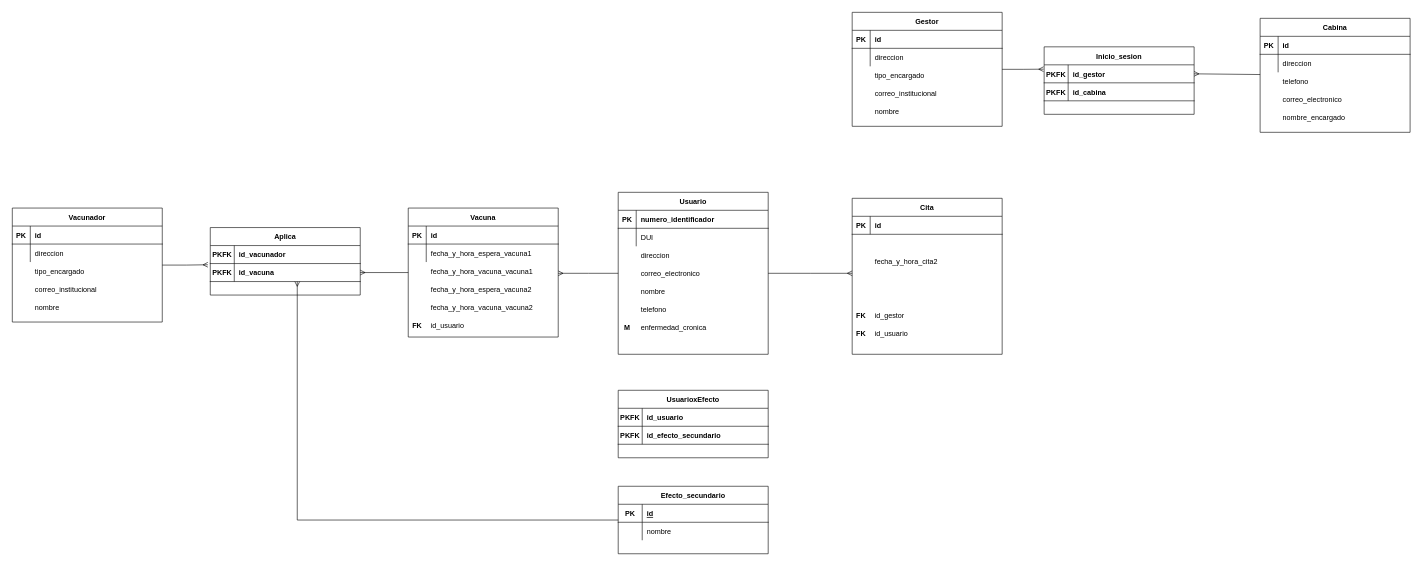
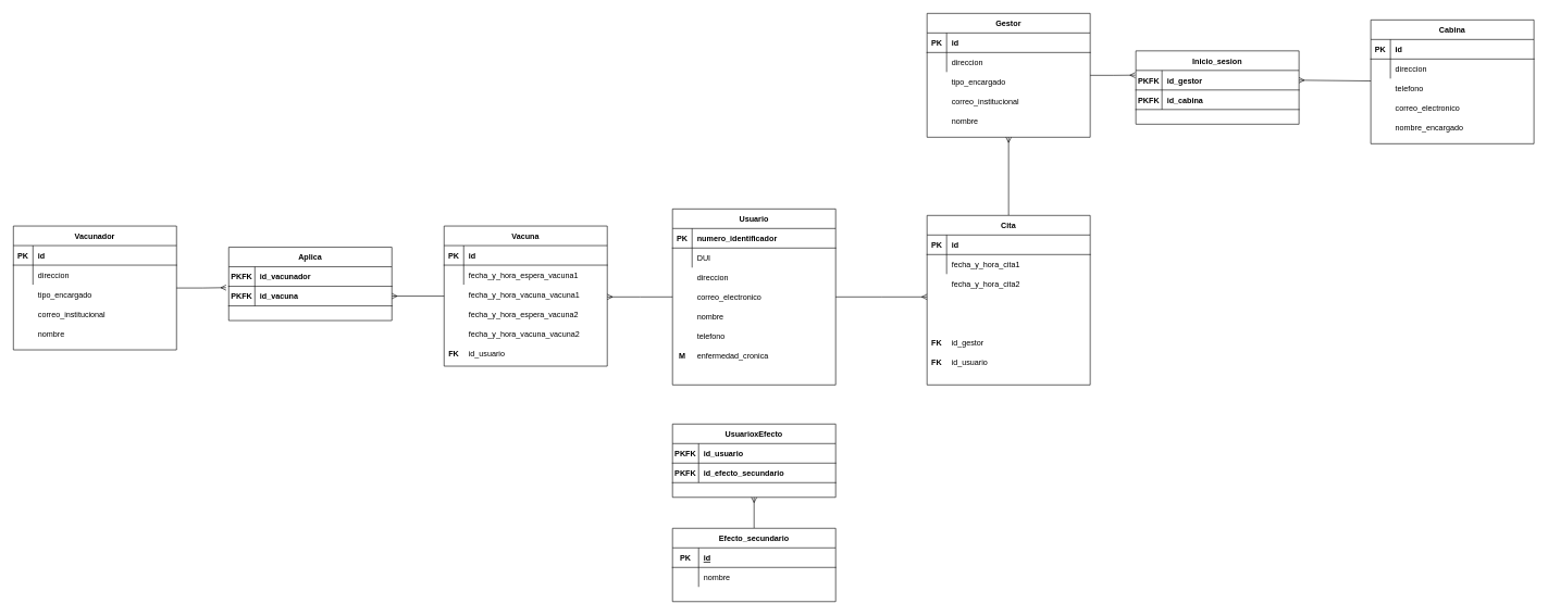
+ <mxCell id="24" style="edgeStyle=orthogonalEdgeStyle;rounded=0;orthogonalLoop=1;jettySize=auto;html=1;entryX=0.5;entryY=1;entryDx=0;entryDy=0;endArrow=ERmany;endFill=0;" parent="1" source="25" target="3" edge="1"><mxGeometry relative="1" as="geometry" /></mxCell>
+ <mxCell id="31" value="fecha_y_hora_cita1" style="shape=partialRectangle;overflow=hidden;connectable=0;fillColor=none;top=0;left=0;bottom=0;right=0;align=left;spacingLeft=6;" parent="29" vertex="1"><mxGeometry x="30" width="220" height="30" as="geometry" /></mxCell>
- <mxCell id="84" style="edgeStyle=orthogonalEdgeStyle;rounded=0;orthogonalLoop=1;jettySize=auto;html=1;endArrow=ERmany;endFill=0;" parent="1" source="85" target="81" edge="1"><mxGeometry relative="1" as="geometry" /></mxCell>
+ <mxCell id="84" style="edgeStyle=orthogonalEdgeStyle;rounded=0;orthogonalLoop=1;jettySize=auto;html=1;entryX=0.5;entryY=1;entryDx=0;entryDy=0;endArrow=ERmany;endFill=0;" parent="1" source="85" target="92" edge="1"><mxGeometry relative="1" as="geometry" /></mxCell>
